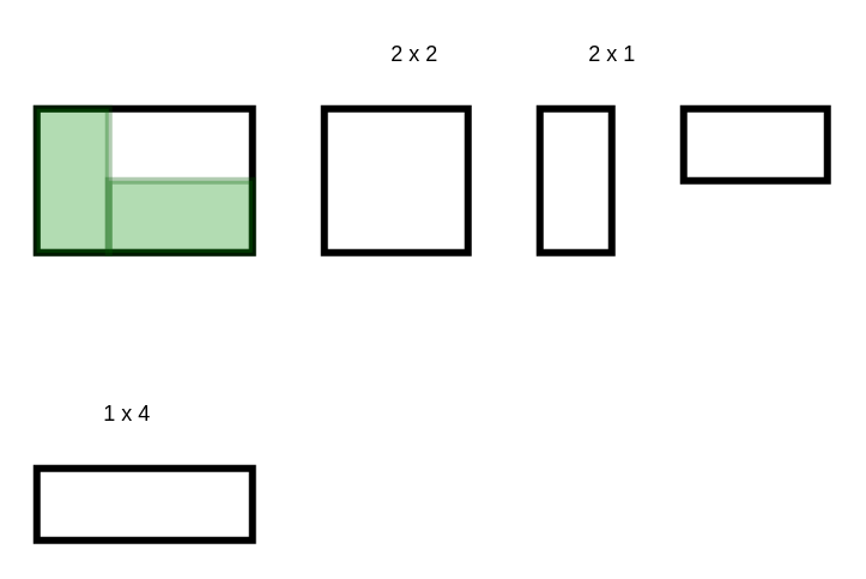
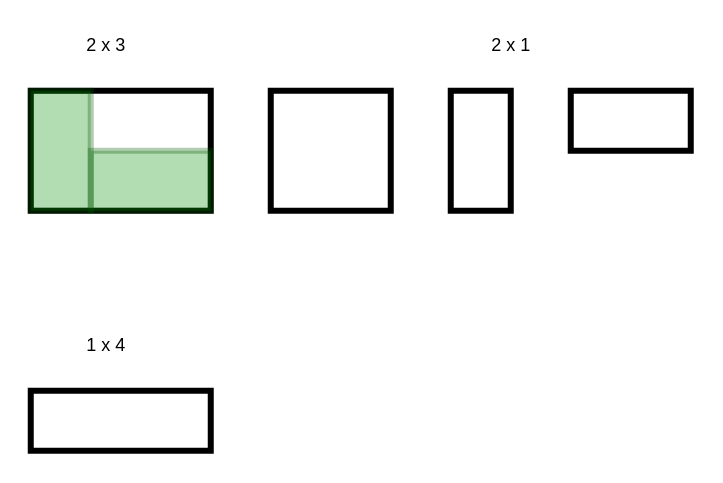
+ <mxCell id="3" value="2 x 3" style="text;html=1;align=center;verticalAlign=middle;resizable=0;points=[];autosize=1;strokeColor=none;fillColor=none;" vertex="1" parent="1"><mxGeometry x="50" y="20" width="40" height="20" as="geometry" /></mxCell>
- <mxCell id="5" value="2 x 2" style="text;html=1;align=center;verticalAlign=middle;resizable=0;points=[];autosize=1;strokeColor=none;fillColor=none;" vertex="1" parent="1"><mxGeometry x="210" y="20" width="40" height="20" as="geometry" /></mxCell>
